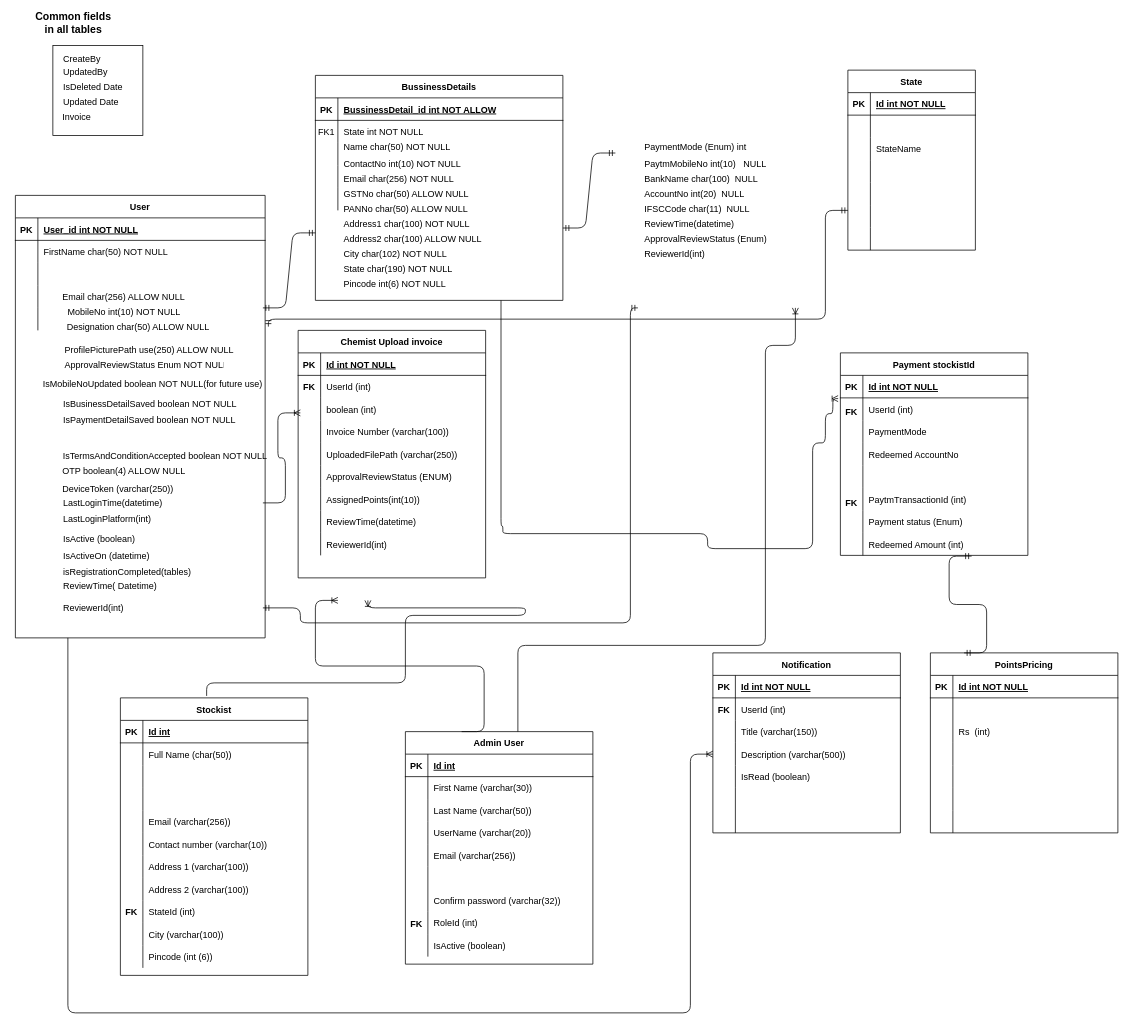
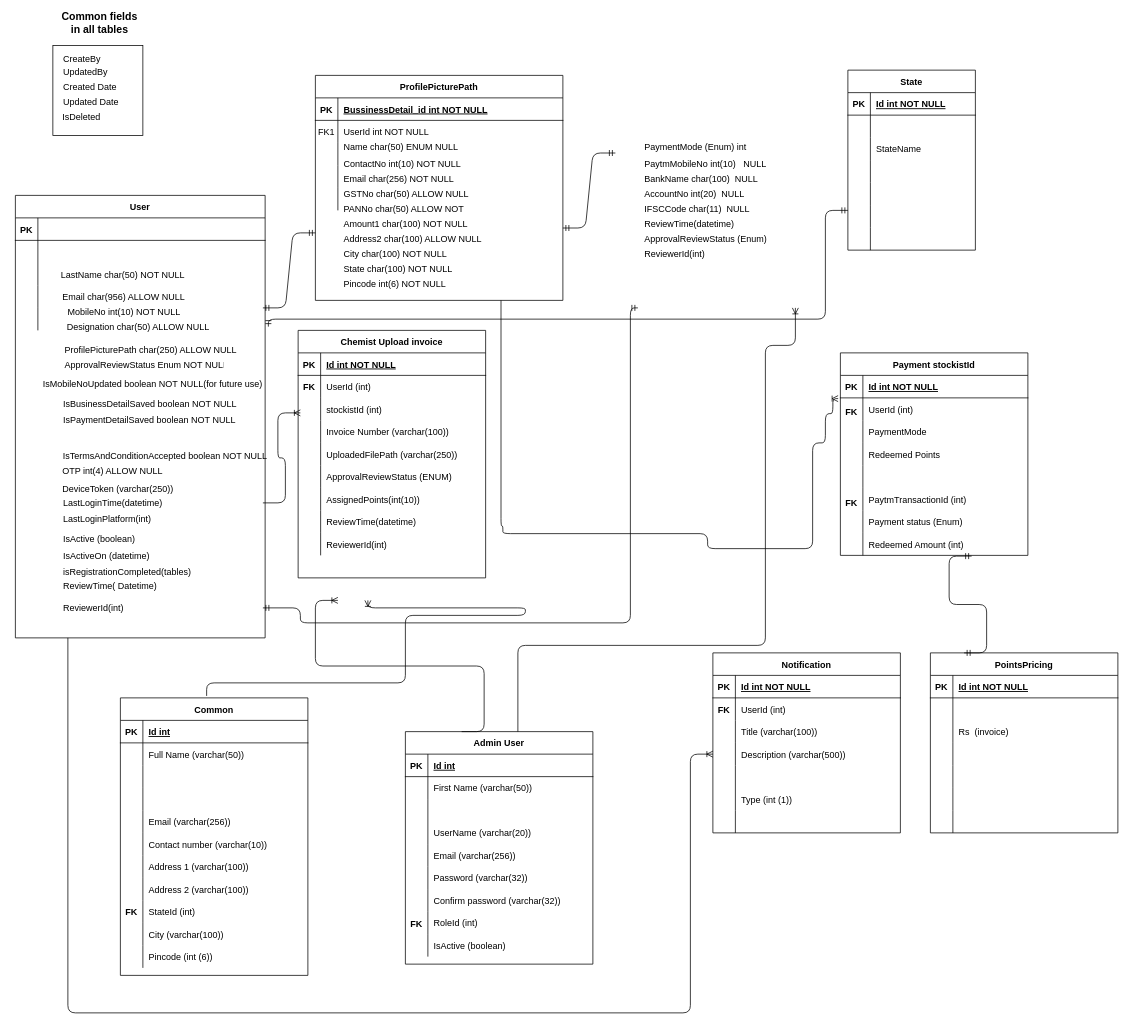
- <mxCell id="231" value="&lt;b&gt;&lt;font style=&quot;font-size: 14px&quot;&gt;Common fields in all tables&lt;/font&gt;&lt;/b&gt;" style="text;html=1;strokeColor=none;fillColor=none;align=center;verticalAlign=middle;whiteSpace=wrap;rounded=0;" parent="1" vertex="1"><mxGeometry x="40" y="20" width="115" height="20" as="geometry" /></mxCell>
+ <mxCell id="231" value="&lt;b&gt;&lt;font style=&quot;font-size: 14px&quot;&gt;Common fields in all tables&lt;/font&gt;&lt;/b&gt;" style="text;html=1;strokeColor=none;fillColor=none;align=center;verticalAlign=middle;whiteSpace=wrap;rounded=0;" parent="1" vertex="1"><mxGeometry x="75" y="20" width="115" height="20" as="geometry" /></mxCell>
- <mxCell id="228" value="IsDeleted Date" style="shape=partialRectangle;overflow=hidden;connectable=0;fillColor=none;top=0;left=0;bottom=0;right=0;align=left;spacingLeft=6;" parent="1" vertex="1"><mxGeometry x="76" y="100" width="134" height="30" as="geometry" /></mxCell>
+ <mxCell id="228" value="Created Date" style="shape=partialRectangle;overflow=hidden;connectable=0;fillColor=none;top=0;left=0;bottom=0;right=0;align=left;spacingLeft=6;" parent="1" vertex="1"><mxGeometry x="76" y="100" width="134" height="30" as="geometry" /></mxCell>
- <mxCell id="192" value="BussinessDetails" style="shape=table;startSize=30;container=1;collapsible=1;childLayout=tableLayout;fixedRows=1;rowLines=0;fontStyle=1;align=center;resizeLast=1;" parent="1" vertex="1"><mxGeometry x="420" y="100" width="330" height="300" as="geometry" /></mxCell>
+ <mxCell id="192" value="ProfilePicturePath" style="shape=table;startSize=30;container=1;collapsible=1;childLayout=tableLayout;fixedRows=1;rowLines=0;fontStyle=1;align=center;resizeLast=1;" parent="1" vertex="1"><mxGeometry x="420" y="100" width="330" height="300" as="geometry" /></mxCell>
- <mxCell id="195" value="BussinessDetail_id int NOT ALLOW " style="shape=partialRectangle;overflow=hidden;connectable=0;fillColor=none;top=0;left=0;bottom=0;right=0;align=left;spacingLeft=6;fontStyle=5;" parent="193" vertex="1"><mxGeometry x="30" width="300" height="30" as="geometry" /></mxCell>
+ <mxCell id="195" value="BussinessDetail_id int NOT NULL " style="shape=partialRectangle;overflow=hidden;connectable=0;fillColor=none;top=0;left=0;bottom=0;right=0;align=left;spacingLeft=6;fontStyle=5;" parent="193" vertex="1"><mxGeometry x="30" width="300" height="30" as="geometry" /></mxCell>
- <mxCell id="230" value="Invoice" style="shape=partialRectangle;overflow=hidden;connectable=0;fillColor=none;top=0;left=0;bottom=0;right=0;align=left;spacingLeft=6;" parent="1" vertex="1"><mxGeometry x="75" y="140" width="135" height="30" as="geometry" /></mxCell>
+ <mxCell id="230" value="IsDeleted" style="shape=partialRectangle;overflow=hidden;connectable=0;fillColor=none;top=0;left=0;bottom=0;right=0;align=left;spacingLeft=6;" parent="1" vertex="1"><mxGeometry x="75" y="140" width="135" height="30" as="geometry" /></mxCell>
- <mxCell id="198" value="State int NOT NULL" style="shape=partialRectangle;overflow=hidden;connectable=0;fillColor=none;top=0;left=0;bottom=0;right=0;align=left;spacingLeft=6;" parent="196" vertex="1"><mxGeometry x="30" width="300" height="30" as="geometry" /></mxCell>
+ <mxCell id="198" value="UserId int NOT NULL" style="shape=partialRectangle;overflow=hidden;connectable=0;fillColor=none;top=0;left=0;bottom=0;right=0;align=left;spacingLeft=6;" parent="196" vertex="1"><mxGeometry x="30" width="300" height="30" as="geometry" /></mxCell>
- <mxCell id="208" value="Name char(50) NOT NULL" style="shape=partialRectangle;overflow=hidden;connectable=0;fillColor=none;top=0;left=0;bottom=0;right=0;align=left;spacingLeft=6;" parent="1" vertex="1"><mxGeometry x="450" y="180" width="220" height="30" as="geometry" /></mxCell>
+ <mxCell id="208" value="Name char(50) ENUM NULL" style="shape=partialRectangle;overflow=hidden;connectable=0;fillColor=none;top=0;left=0;bottom=0;right=0;align=left;spacingLeft=6;" parent="1" vertex="1"><mxGeometry x="450" y="180" width="220" height="30" as="geometry" /></mxCell>
- <mxCell id="212" value="PANNo char(50) ALLOW NULL" style="shape=partialRectangle;overflow=hidden;connectable=0;fillColor=none;top=0;left=0;bottom=0;right=0;align=left;spacingLeft=6;" parent="1" vertex="1"><mxGeometry x="450" y="263" width="220" height="30" as="geometry" /></mxCell>
+ <mxCell id="212" value="PANNo char(50) ALLOW NOT" style="shape=partialRectangle;overflow=hidden;connectable=0;fillColor=none;top=0;left=0;bottom=0;right=0;align=left;spacingLeft=6;" parent="1" vertex="1"><mxGeometry x="450" y="263" width="220" height="30" as="geometry" /></mxCell>
- <mxCell id="213" value="Address1 char(100) NOT NULL" style="shape=partialRectangle;overflow=hidden;connectable=0;fillColor=none;top=0;left=0;bottom=0;right=0;align=left;spacingLeft=6;" parent="1" vertex="1"><mxGeometry x="450" y="283" width="220" height="30" as="geometry" /></mxCell>
+ <mxCell id="213" value="Amount1 char(100) NOT NULL" style="shape=partialRectangle;overflow=hidden;connectable=0;fillColor=none;top=0;left=0;bottom=0;right=0;align=left;spacingLeft=6;" parent="1" vertex="1"><mxGeometry x="450" y="283" width="220" height="30" as="geometry" /></mxCell>
- <mxCell id="168" value="User_id int NOT NULL " style="shape=partialRectangle;overflow=hidden;connectable=0;fillColor=none;top=0;left=0;bottom=0;right=0;align=left;spacingLeft=6;fontStyle=5;" parent="166" vertex="1"><mxGeometry x="30" width="303" height="30" as="geometry" /></mxCell>
- <mxCell id="171" value="FirstName char(50) NOT NULL" style="shape=partialRectangle;overflow=hidden;connectable=0;fillColor=none;top=0;left=0;bottom=0;right=0;align=left;spacingLeft=6;" parent="169" vertex="1"><mxGeometry x="30" width="303" height="30" as="geometry" /></mxCell>
- <mxCell id="215" value="City char(102) NOT NULL" style="shape=partialRectangle;overflow=hidden;connectable=0;fillColor=none;top=0;left=0;bottom=0;right=0;align=left;spacingLeft=6;" parent="1" vertex="1"><mxGeometry x="450" y="323" width="220" height="30" as="geometry" /></mxCell>
+ <mxCell id="215" value="City char(100) NOT NULL" style="shape=partialRectangle;overflow=hidden;connectable=0;fillColor=none;top=0;left=0;bottom=0;right=0;align=left;spacingLeft=6;" parent="1" vertex="1"><mxGeometry x="450" y="323" width="220" height="30" as="geometry" /></mxCell>
- <mxCell id="216" value="State char(190) NOT NULL" style="shape=partialRectangle;overflow=hidden;connectable=0;fillColor=none;top=0;left=0;bottom=0;right=0;align=left;spacingLeft=6;" parent="1" vertex="1"><mxGeometry x="450" y="343" width="220" height="30" as="geometry" /></mxCell>
+ <mxCell id="216" value="State char(100) NOT NULL" style="shape=partialRectangle;overflow=hidden;connectable=0;fillColor=none;top=0;left=0;bottom=0;right=0;align=left;spacingLeft=6;" parent="1" vertex="1"><mxGeometry x="450" y="343" width="220" height="30" as="geometry" /></mxCell>
+ <mxCell id="189" value="LastName char(50) NOT NULL" style="shape=partialRectangle;overflow=hidden;connectable=0;fillColor=none;top=0;left=0;bottom=0;right=0;align=left;spacingLeft=6;" parent="1" vertex="1"><mxGeometry x="73" y="350" width="220" height="30" as="geometry" /></mxCell>
- <mxCell id="181" value="Email char(256) ALLOW NULL" style="shape=partialRectangle;overflow=hidden;connectable=0;fillColor=none;top=0;left=0;bottom=0;right=0;align=left;spacingLeft=6;" parent="1" vertex="1"><mxGeometry x="75" y="380" width="220" height="30" as="geometry" /></mxCell>
+ <mxCell id="181" value="Email char(956) ALLOW NULL" style="shape=partialRectangle;overflow=hidden;connectable=0;fillColor=none;top=0;left=0;bottom=0;right=0;align=left;spacingLeft=6;" parent="1" vertex="1"><mxGeometry x="75" y="380" width="220" height="30" as="geometry" /></mxCell>
- <mxCell id="187" value="ProfilePicturePath use(250) ALLOW NULL" style="shape=partialRectangle;overflow=hidden;connectable=0;fillColor=none;top=0;left=0;bottom=0;right=0;align=left;spacingLeft=6;" parent="1" vertex="1"><mxGeometry x="78" y="450" width="248" height="30" as="geometry" /></mxCell>
+ <mxCell id="187" value="ProfilePicturePath char(250) ALLOW NULL" style="shape=partialRectangle;overflow=hidden;connectable=0;fillColor=none;top=0;left=0;bottom=0;right=0;align=left;spacingLeft=6;" parent="1" vertex="1"><mxGeometry x="78" y="450" width="248" height="30" as="geometry" /></mxCell>
- <mxCell id="40" value="boolean (int)" style="shape=partialRectangle;overflow=hidden;connectable=0;fillColor=none;top=0;left=0;bottom=0;right=0;align=left;spacingLeft=6;" parent="38" vertex="1"><mxGeometry x="30" width="220" height="30" as="geometry" /></mxCell>
+ <mxCell id="40" value="stockistId (int)" style="shape=partialRectangle;overflow=hidden;connectable=0;fillColor=none;top=0;left=0;bottom=0;right=0;align=left;spacingLeft=6;" parent="38" vertex="1"><mxGeometry x="30" width="220" height="30" as="geometry" /></mxCell>
- <mxCell id="108" value="Redeemed AccountNo" style="shape=partialRectangle;overflow=hidden;connectable=0;fillColor=none;top=0;left=0;bottom=0;right=0;align=left;spacingLeft=6;" parent="106" vertex="1"><mxGeometry x="30" width="220" height="30" as="geometry" /></mxCell>
+ <mxCell id="108" value="Redeemed Points" style="shape=partialRectangle;overflow=hidden;connectable=0;fillColor=none;top=0;left=0;bottom=0;right=0;align=left;spacingLeft=6;" parent="106" vertex="1"><mxGeometry x="30" width="220" height="30" as="geometry" /></mxCell>
- <mxCell id="188" value="OTP boolean(4) ALLOW NULL" style="shape=partialRectangle;overflow=hidden;connectable=0;fillColor=none;top=0;left=0;bottom=0;right=0;align=left;spacingLeft=6;" parent="1" vertex="1"><mxGeometry x="75" y="612" width="287" height="30" as="geometry" /></mxCell>
+ <mxCell id="188" value="OTP int(4) ALLOW NULL" style="shape=partialRectangle;overflow=hidden;connectable=0;fillColor=none;top=0;left=0;bottom=0;right=0;align=left;spacingLeft=6;" parent="1" vertex="1"><mxGeometry x="75" y="612" width="287" height="30" as="geometry" /></mxCell>
- <mxCell id="61" value="Stockist" style="shape=table;startSize=30;container=1;collapsible=1;childLayout=tableLayout;fixedRows=1;rowLines=0;fontStyle=1;align=center;resizeLast=1;" parent="1" vertex="1"><mxGeometry x="160" y="930" width="250" height="370" as="geometry" /></mxCell>
+ <mxCell id="61" value="Common" style="shape=table;startSize=30;container=1;collapsible=1;childLayout=tableLayout;fixedRows=1;rowLines=0;fontStyle=1;align=center;resizeLast=1;" parent="1" vertex="1"><mxGeometry x="160" y="930" width="250" height="370" as="geometry" /></mxCell>
- <mxCell id="130" value="Title (varchar(150))" style="shape=partialRectangle;overflow=hidden;connectable=0;fillColor=none;top=0;left=0;bottom=0;right=0;align=left;spacingLeft=6;" parent="128" vertex="1"><mxGeometry x="30" width="220" height="30" as="geometry" /></mxCell>
+ <mxCell id="130" value="Title (varchar(100))" style="shape=partialRectangle;overflow=hidden;connectable=0;fillColor=none;top=0;left=0;bottom=0;right=0;align=left;spacingLeft=6;" parent="128" vertex="1"><mxGeometry x="30" width="220" height="30" as="geometry" /></mxCell>
- <mxCell id="261" value="Rs  (int)" style="shape=partialRectangle;overflow=hidden;connectable=0;fillColor=none;top=0;left=0;bottom=0;right=0;align=left;spacingLeft=6;" parent="259" vertex="1"><mxGeometry x="30" width="220" height="30" as="geometry" /></mxCell>
+ <mxCell id="261" value="Rs  (invoice)" style="shape=partialRectangle;overflow=hidden;connectable=0;fillColor=none;top=0;left=0;bottom=0;right=0;align=left;spacingLeft=6;" parent="259" vertex="1"><mxGeometry x="30" width="220" height="30" as="geometry" /></mxCell>
- <mxCell id="67" value="Full Name (char(50))" style="shape=partialRectangle;overflow=hidden;connectable=0;fillColor=none;top=0;left=0;bottom=0;right=0;align=left;spacingLeft=6;" parent="65" vertex="1"><mxGeometry x="30" width="220" height="30" as="geometry" /></mxCell>
+ <mxCell id="67" value="Full Name (varchar(50))" style="shape=partialRectangle;overflow=hidden;connectable=0;fillColor=none;top=0;left=0;bottom=0;right=0;align=left;spacingLeft=6;" parent="65" vertex="1"><mxGeometry x="30" width="220" height="30" as="geometry" /></mxCell>
- <mxCell id="136" value="IsRead (boolean)" style="shape=partialRectangle;overflow=hidden;connectable=0;fillColor=none;top=0;left=0;bottom=0;right=0;align=left;spacingLeft=6;" parent="134" vertex="1"><mxGeometry x="30" width="220" height="30" as="geometry" /></mxCell>
- <mxCell id="9" value="First Name (varchar(30))" style="shape=partialRectangle;overflow=hidden;connectable=0;fillColor=none;top=0;left=0;bottom=0;right=0;align=left;spacingLeft=6;" parent="7" vertex="1"><mxGeometry x="30" width="220" height="30" as="geometry" /></mxCell>
+ <mxCell id="9" value="First Name (varchar(50))" style="shape=partialRectangle;overflow=hidden;connectable=0;fillColor=none;top=0;left=0;bottom=0;right=0;align=left;spacingLeft=6;" parent="7" vertex="1"><mxGeometry x="30" width="220" height="30" as="geometry" /></mxCell>
+ <mxCell id="139" value="Type (int (1))" style="shape=partialRectangle;overflow=hidden;connectable=0;fillColor=none;top=0;left=0;bottom=0;right=0;align=left;spacingLeft=6;" parent="137" vertex="1"><mxGeometry x="30" width="220" height="30" as="geometry" /></mxCell>
- <mxCell id="12" value="Last Name (varchar(50))" style="shape=partialRectangle;overflow=hidden;connectable=0;fillColor=none;top=0;left=0;bottom=0;right=0;align=left;spacingLeft=6;" parent="10" vertex="1"><mxGeometry x="30" width="220" height="30" as="geometry" /></mxCell>
+ <mxCell id="21" value="Password (varchar(32))" style="shape=partialRectangle;overflow=hidden;connectable=0;fillColor=none;top=0;left=0;bottom=0;right=0;align=left;spacingLeft=6;" parent="19" vertex="1"><mxGeometry x="30" width="220" height="30" as="geometry" /></mxCell>
